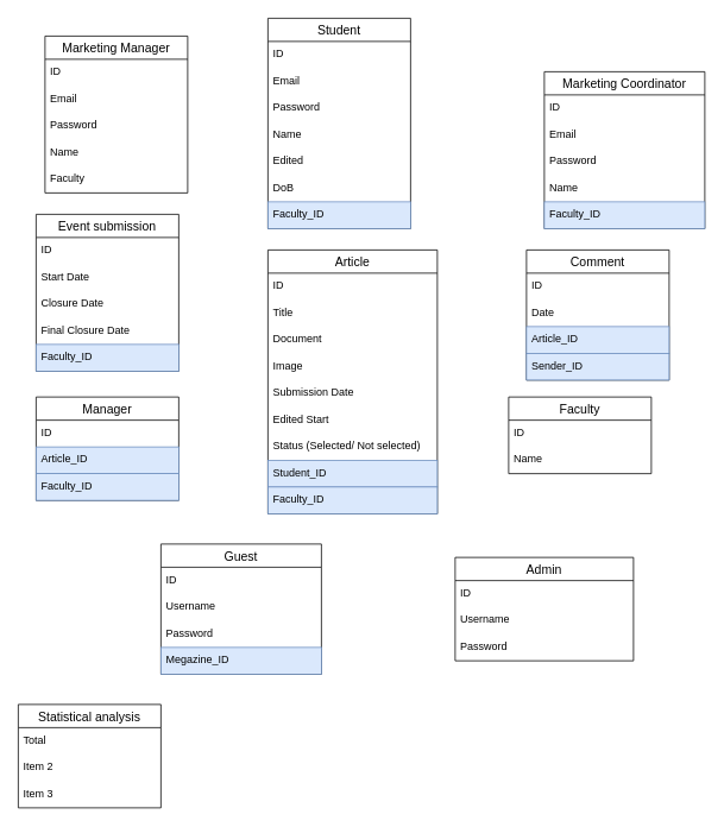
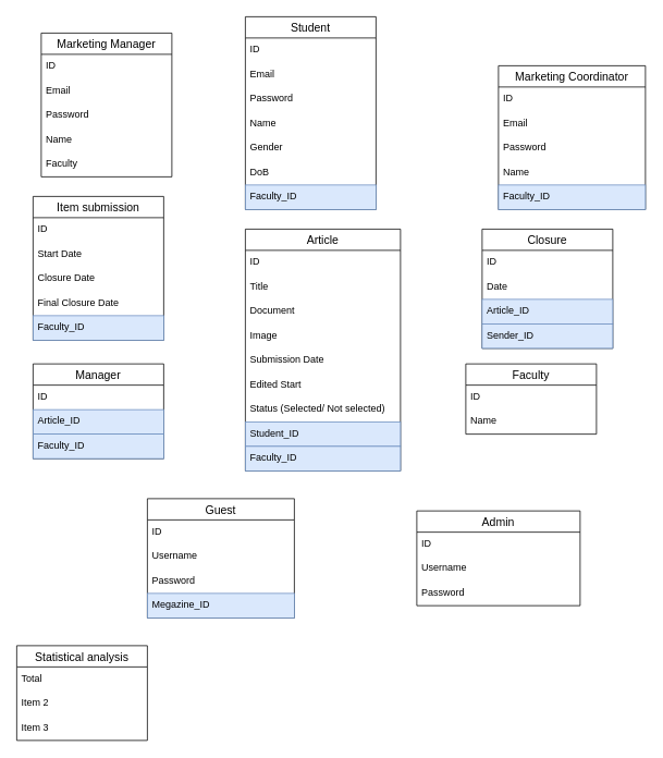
- <mxCell id="7" value="Edited" style="text;strokeColor=none;fillColor=none;spacingLeft=4;spacingRight=4;overflow=hidden;rotatable=0;points=[[0,0.5],[1,0.5]];portConstraint=eastwest;fontSize=12;" vertex="1" parent="2"><mxGeometry y="146" width="160" height="30" as="geometry" /></mxCell>
+ <mxCell id="7" value="Gender" style="text;strokeColor=none;fillColor=none;spacingLeft=4;spacingRight=4;overflow=hidden;rotatable=0;points=[[0,0.5],[1,0.5]];portConstraint=eastwest;fontSize=12;" vertex="1" parent="2"><mxGeometry y="146" width="160" height="30" as="geometry" /></mxCell>
- <mxCell id="37" value="Event submission" style="swimlane;fontStyle=0;childLayout=stackLayout;horizontal=1;startSize=26;horizontalStack=0;resizeParent=1;resizeParentMax=0;resizeLast=0;collapsible=1;marginBottom=0;align=center;fontSize=14;" vertex="1" parent="1"><mxGeometry x="40" y="240" width="160" height="176" as="geometry" /></mxCell>
+ <mxCell id="37" value="Item submission" style="swimlane;fontStyle=0;childLayout=stackLayout;horizontal=1;startSize=26;horizontalStack=0;resizeParent=1;resizeParentMax=0;resizeLast=0;collapsible=1;marginBottom=0;align=center;fontSize=14;" vertex="1" parent="1"><mxGeometry x="40" y="240" width="160" height="176" as="geometry" /></mxCell>
- <mxCell id="26" value="Comment" style="swimlane;fontStyle=0;childLayout=stackLayout;horizontal=1;startSize=26;horizontalStack=0;resizeParent=1;resizeParentMax=0;resizeLast=0;collapsible=1;marginBottom=0;align=center;fontSize=14;" vertex="1" parent="1"><mxGeometry x="590" y="280" width="160" height="146" as="geometry" /></mxCell>
+ <mxCell id="26" value="Closure" style="swimlane;fontStyle=0;childLayout=stackLayout;horizontal=1;startSize=26;horizontalStack=0;resizeParent=1;resizeParentMax=0;resizeLast=0;collapsible=1;marginBottom=0;align=center;fontSize=14;" vertex="1" parent="1"><mxGeometry x="590" y="280" width="160" height="146" as="geometry" /></mxCell>
